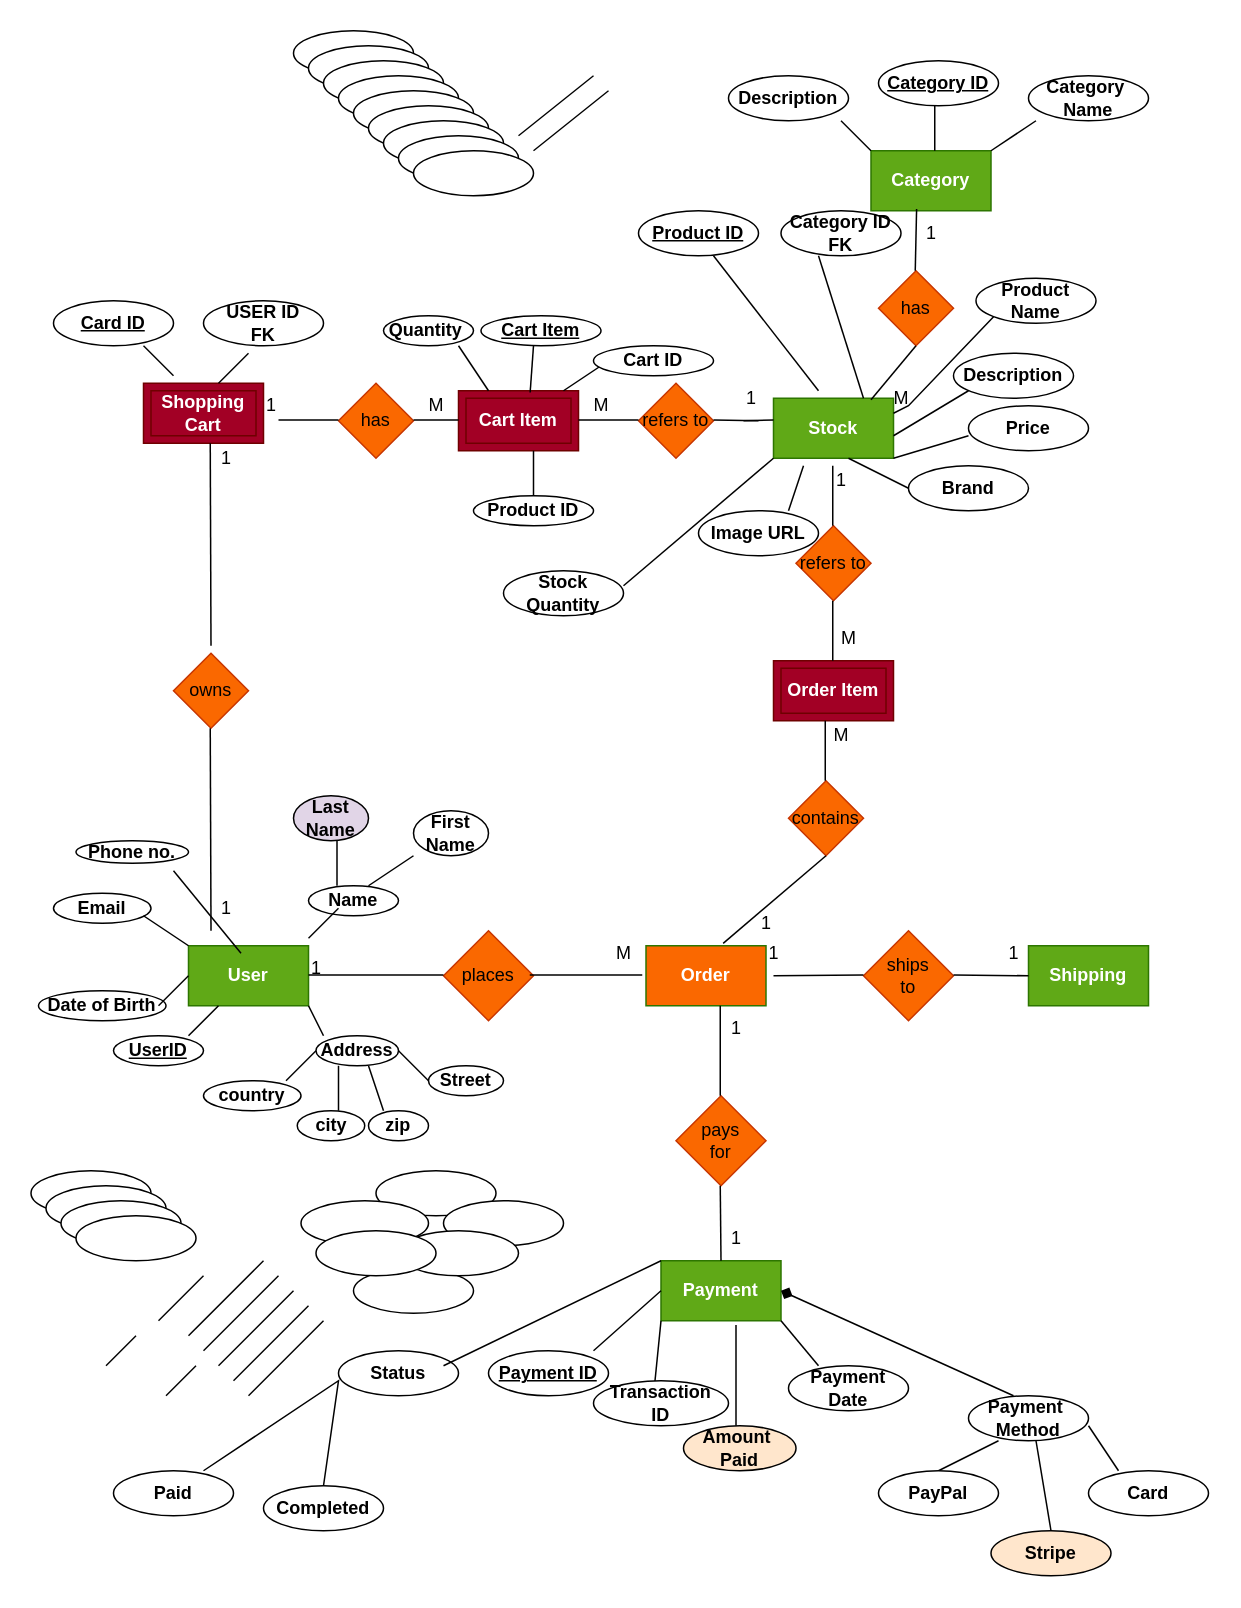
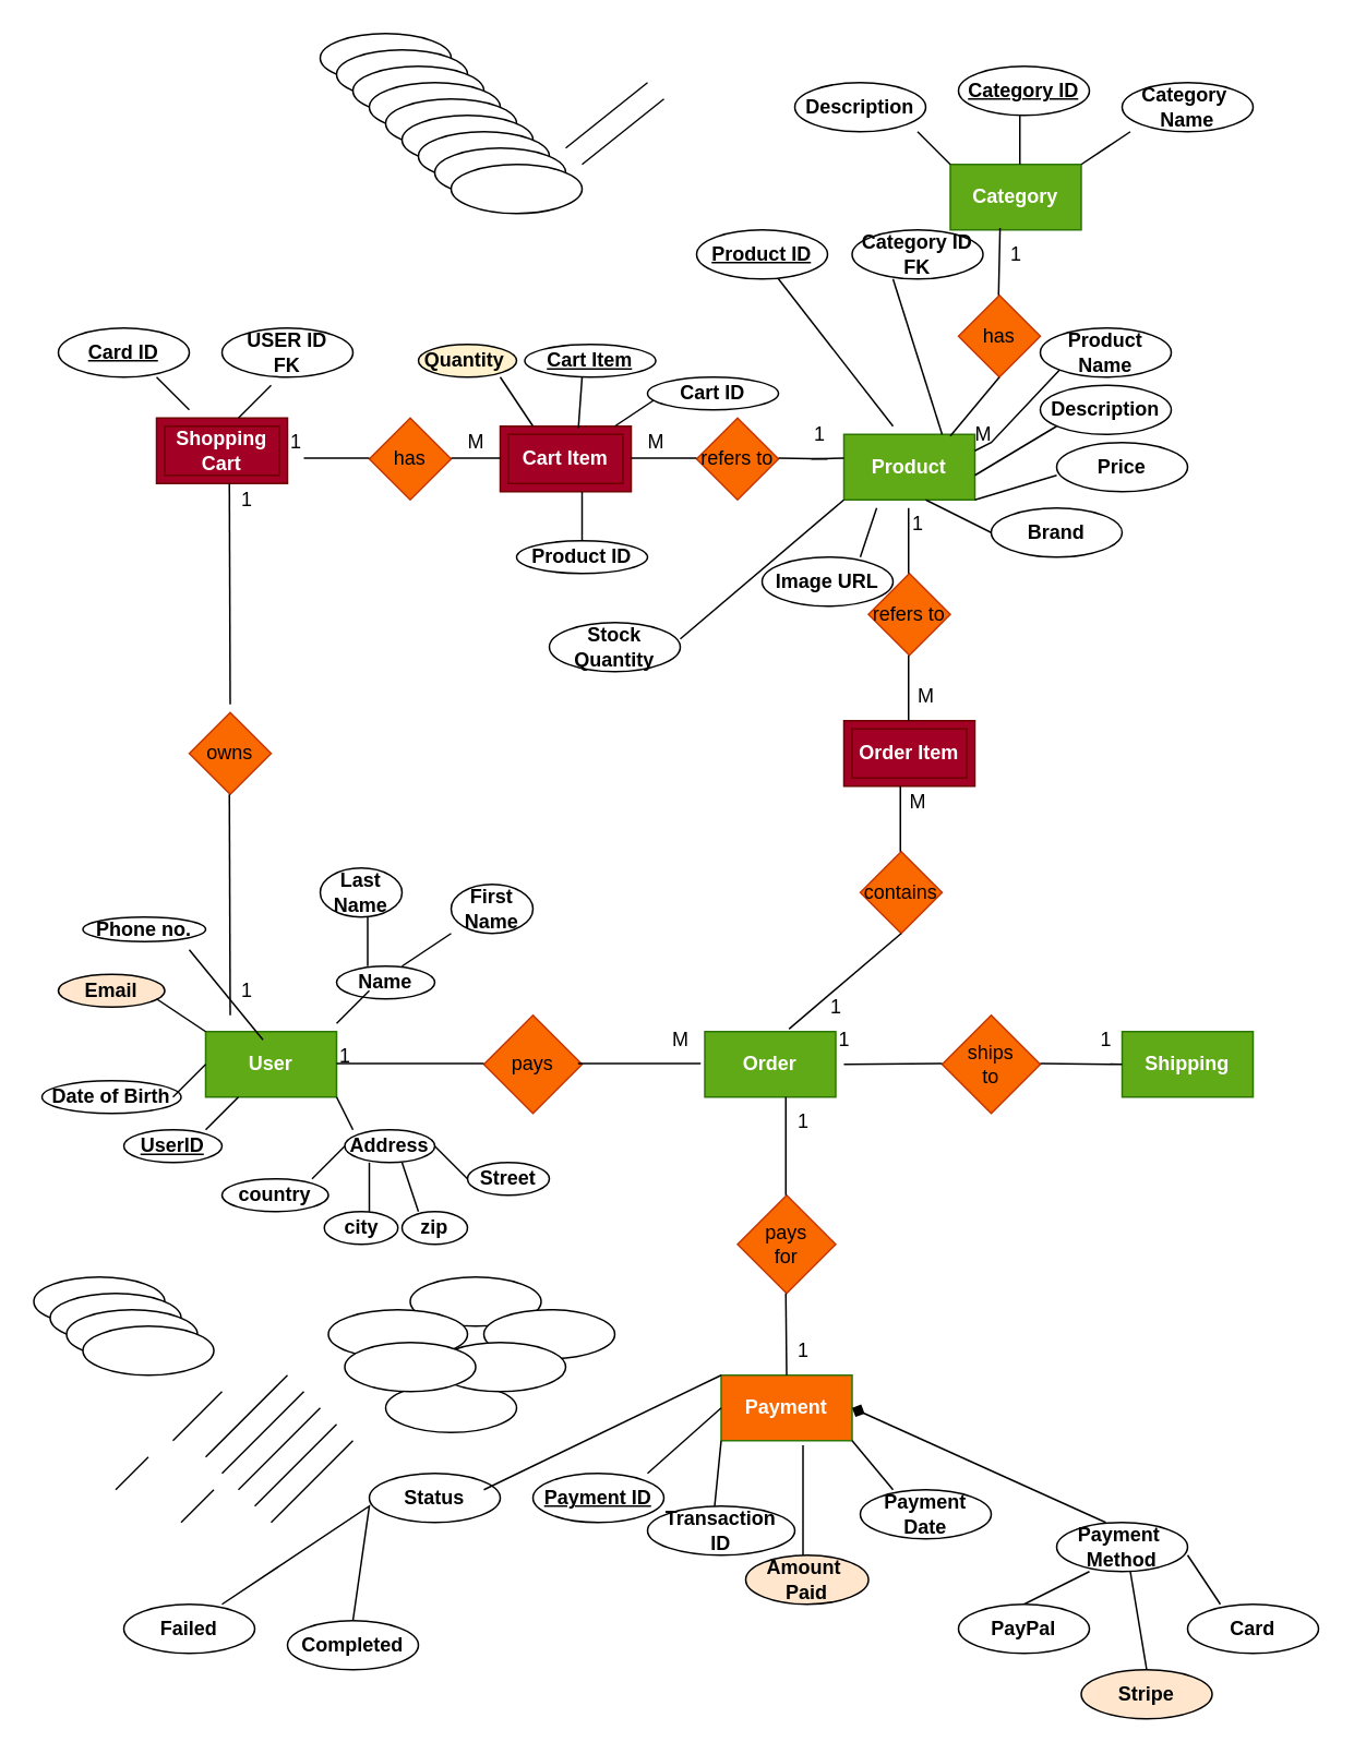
- <mxCell id="149" value="Product Name" style="ellipse;whiteSpace=wrap;html=1;fontStyle=1" vertex="1" parent="1"><mxGeometry x="650" y="185" width="80" height="30" as="geometry" /></mxCell>
+ <mxCell id="149" value="Product Name" style="ellipse;whiteSpace=wrap;html=1;fontStyle=1" vertex="1" parent="1"><mxGeometry x="635" y="200" width="80" height="30" as="geometry" /></mxCell>
- <mxCell id="122" value="Quantity&amp;nbsp;" style="ellipse;whiteSpace=wrap;html=1;fontStyle=1" vertex="1" parent="1"><mxGeometry x="255" y="210" width="60" height="20" as="geometry" /></mxCell>
+ <mxCell id="122" value="Quantity&amp;nbsp;" style="ellipse;whiteSpace=wrap;html=1;fontStyle=1;fillColor=#fff2cc;" vertex="1" parent="1"><mxGeometry x="255" y="210" width="60" height="20" as="geometry" /></mxCell>
- <mxCell id="2" value="Stock" style="whiteSpace=wrap;html=1;align=center;fillColor=#60a917;strokeColor=#2D7600;fontColor=#ffffff;fontStyle=1" vertex="1" parent="1"><mxGeometry x="515" y="265" width="80" height="40" as="geometry" /></mxCell>
+ <mxCell id="2" value="Product" style="whiteSpace=wrap;html=1;align=center;fillColor=#60a917;strokeColor=#2D7600;fontColor=#ffffff;fontStyle=1" vertex="1" parent="1"><mxGeometry x="515" y="265" width="80" height="40" as="geometry" /></mxCell>
- <mxCell id="75" value="Last Name" style="ellipse;whiteSpace=wrap;html=1;fontStyle=1;fillColor=#e1d5e7;" vertex="1" parent="1"><mxGeometry x="195" y="530" width="50" height="30" as="geometry" /></mxCell>
+ <mxCell id="75" value="Last Name" style="ellipse;whiteSpace=wrap;html=1;fontStyle=1" vertex="1" parent="1"><mxGeometry x="195" y="530" width="50" height="30" as="geometry" /></mxCell>
- <mxCell id="67" value="Email" style="ellipse;whiteSpace=wrap;html=1;fontStyle=1" vertex="1" parent="1"><mxGeometry x="35" y="595" width="65" height="20" as="geometry" /></mxCell>
+ <mxCell id="67" value="Email" style="ellipse;whiteSpace=wrap;html=1;fontStyle=1;fillColor=#ffe6cc;" vertex="1" parent="1"><mxGeometry x="35" y="595" width="65" height="20" as="geometry" /></mxCell>
- <mxCell id="15" value="places" style="rhombus;whiteSpace=wrap;html=1;fillColor=#fa6800;fontColor=#000000;strokeColor=#C73500;" vertex="1" parent="1"><mxGeometry x="295" y="620" width="60" height="60" as="geometry" /></mxCell>
+ <mxCell id="15" value="pays" style="rhombus;whiteSpace=wrap;html=1;fillColor=#fa6800;fontColor=#000000;strokeColor=#C73500;" vertex="1" parent="1"><mxGeometry x="295" y="620" width="60" height="60" as="geometry" /></mxCell>
- <mxCell id="47" value="Order" style="whiteSpace=wrap;html=1;align=center;fillColor=#fa6800;strokeColor=#2D7600;fontColor=#ffffff;fontStyle=1;" vertex="1" parent="1"><mxGeometry x="430" y="630" width="80" height="40" as="geometry" /></mxCell>
+ <mxCell id="47" value="Order" style="whiteSpace=wrap;html=1;align=center;fillColor=#60a917;strokeColor=#2D7600;fontColor=#ffffff;fontStyle=1" vertex="1" parent="1"><mxGeometry x="430" y="630" width="80" height="40" as="geometry" /></mxCell>
- <mxCell id="4" value="Payment" style="whiteSpace=wrap;html=1;align=center;fillColor=#60a917;strokeColor=#2D7600;fontColor=#ffffff;fontStyle=1" vertex="1" parent="1"><mxGeometry x="440" y="840" width="80" height="40" as="geometry" /></mxCell>
+ <mxCell id="4" value="Payment" style="whiteSpace=wrap;html=1;align=center;fillColor=#fa6800;strokeColor=#2D7600;fontColor=#ffffff;fontStyle=1;" vertex="1" parent="1"><mxGeometry x="440" y="840" width="80" height="40" as="geometry" /></mxCell>
- <mxCell id="164" value="Paid" style="ellipse;whiteSpace=wrap;html=1;fontStyle=1" vertex="1" parent="1"><mxGeometry x="75" y="980" width="80" height="30" as="geometry" /></mxCell>
+ <mxCell id="164" value="Failed" style="ellipse;whiteSpace=wrap;html=1;fontStyle=1" vertex="1" parent="1"><mxGeometry x="75" y="980" width="80" height="30" as="geometry" /></mxCell>
